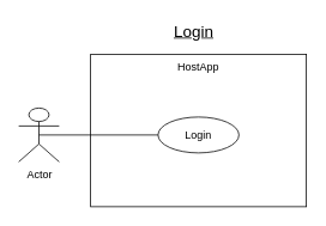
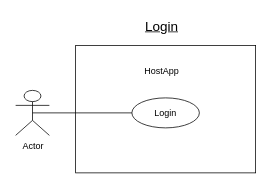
- <mxCell id="4" value="HostApp" style="text;html=1;strokeColor=none;fillColor=none;align=center;verticalAlign=middle;whiteSpace=wrap;rounded=0;" vertex="1" parent="1"><mxGeometry x="190" y="60" width="60" height="30" as="geometry" /></mxCell>
+ <mxCell id="4" value="HostApp" style="text;html=1;strokeColor=none;fillColor=none;align=center;verticalAlign=middle;whiteSpace=wrap;rounded=0;" vertex="1" parent="1"><mxGeometry x="185" y="80" width="60" height="30" as="geometry" /></mxCell>
